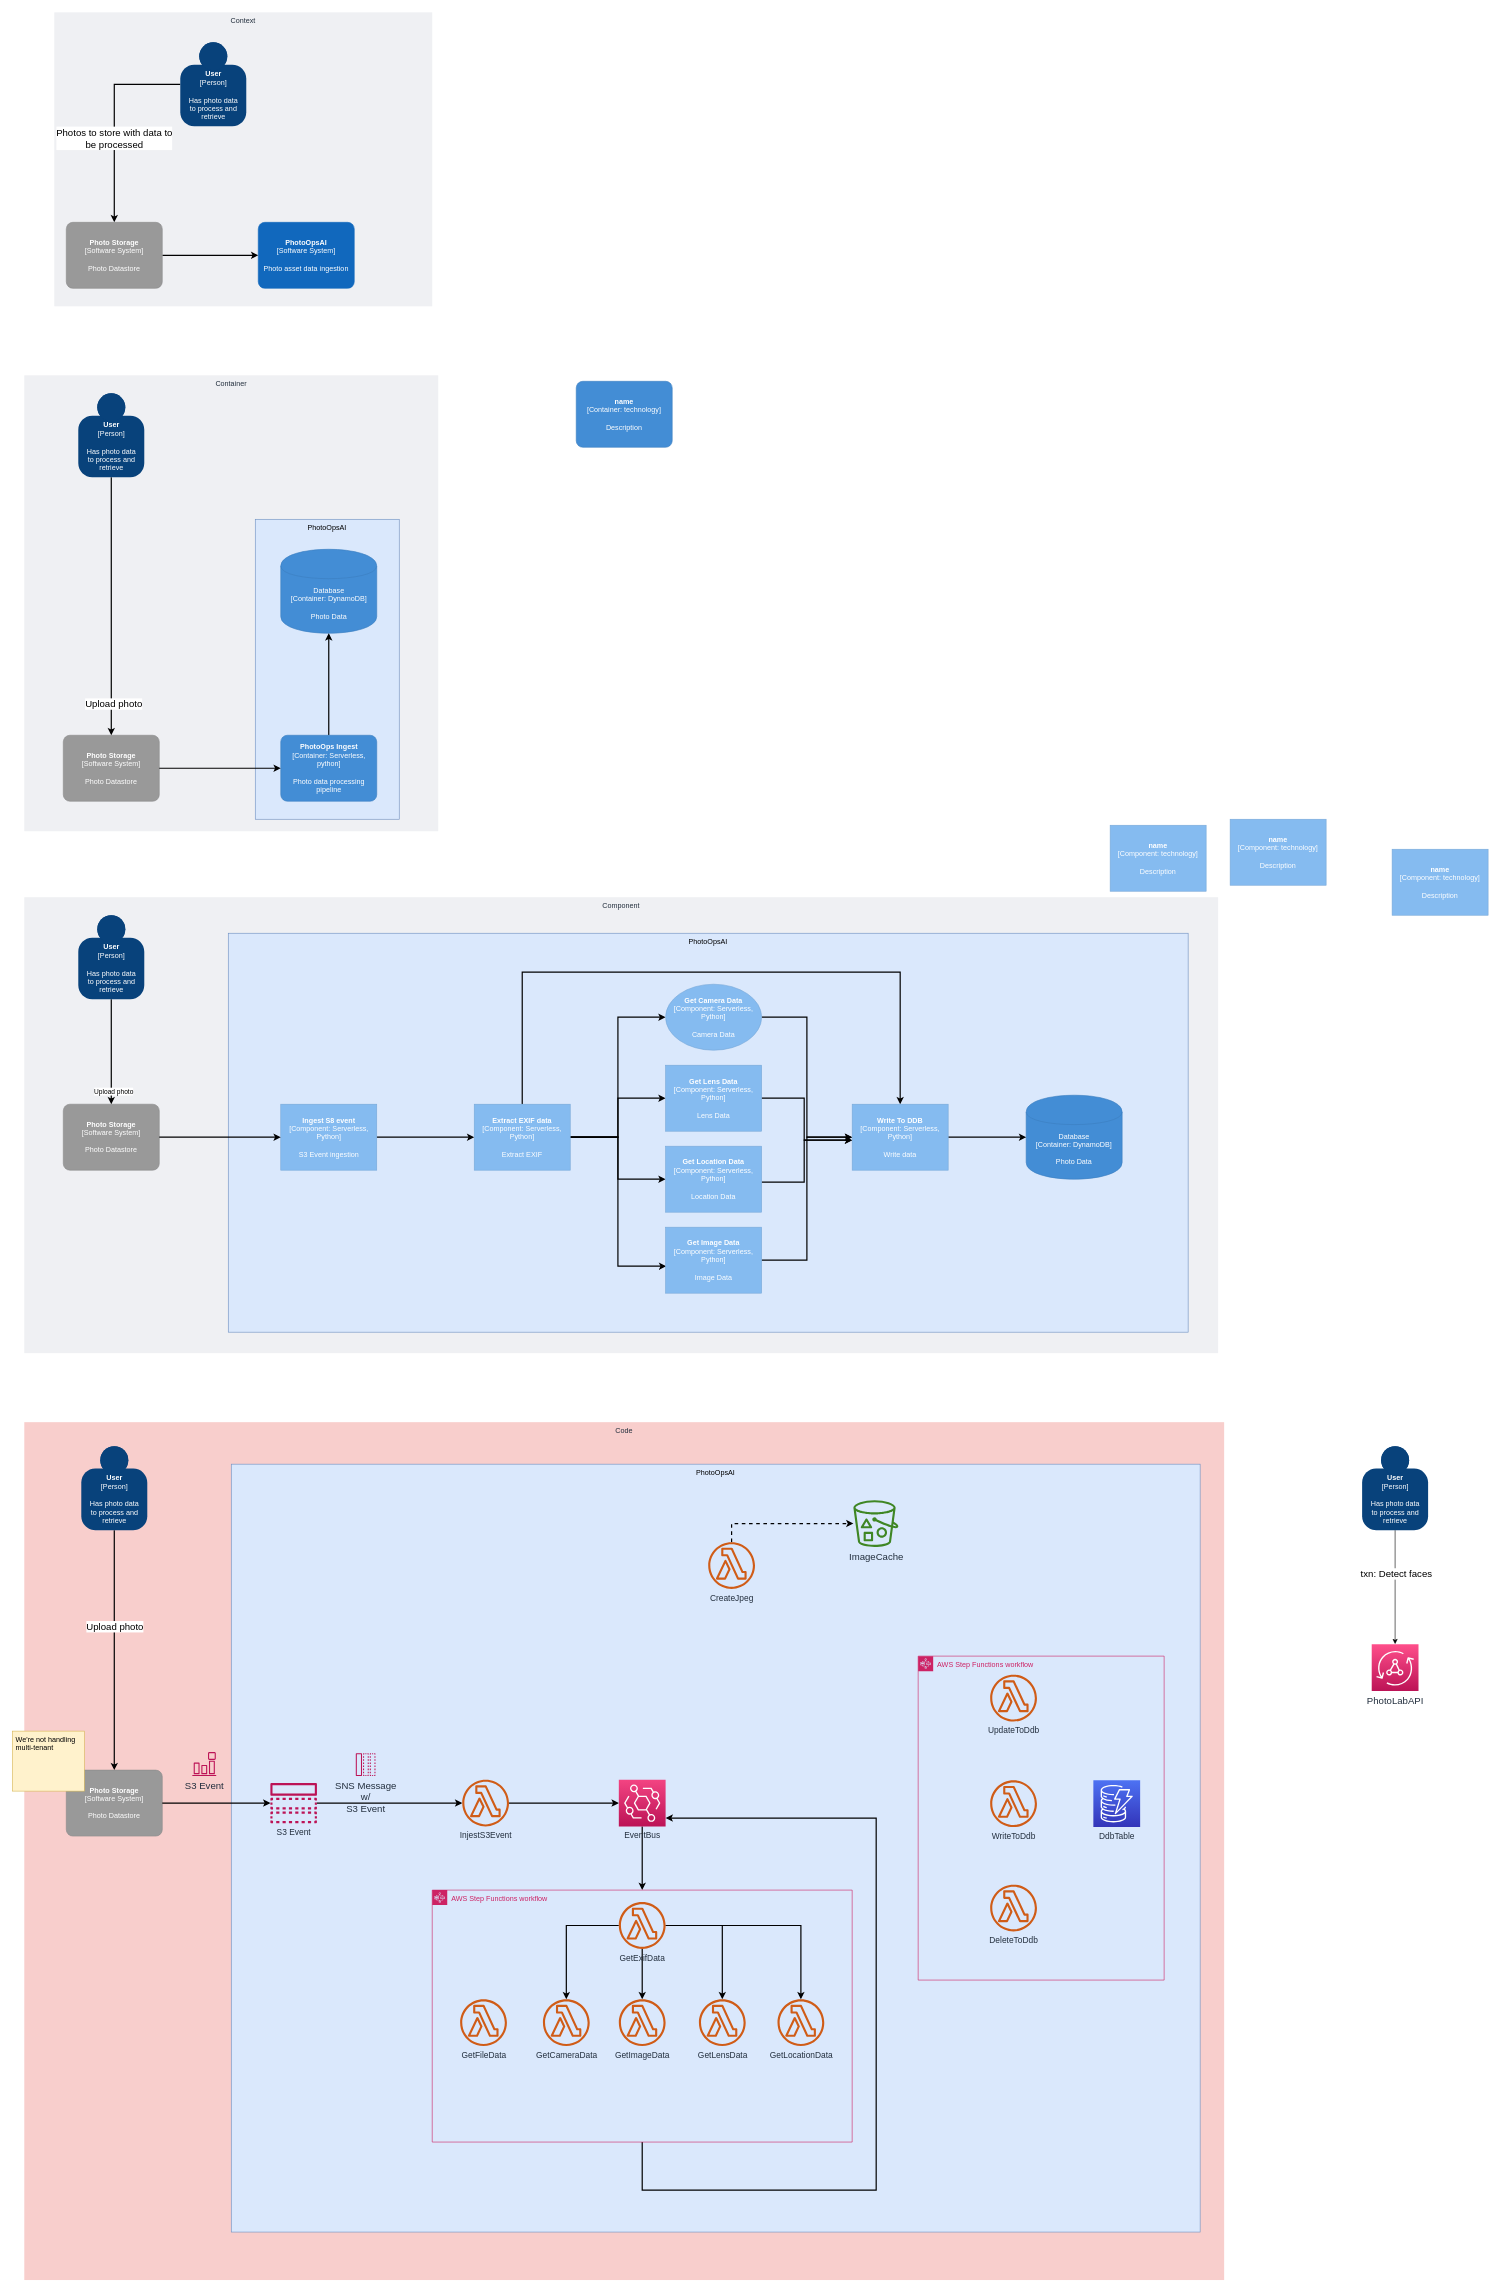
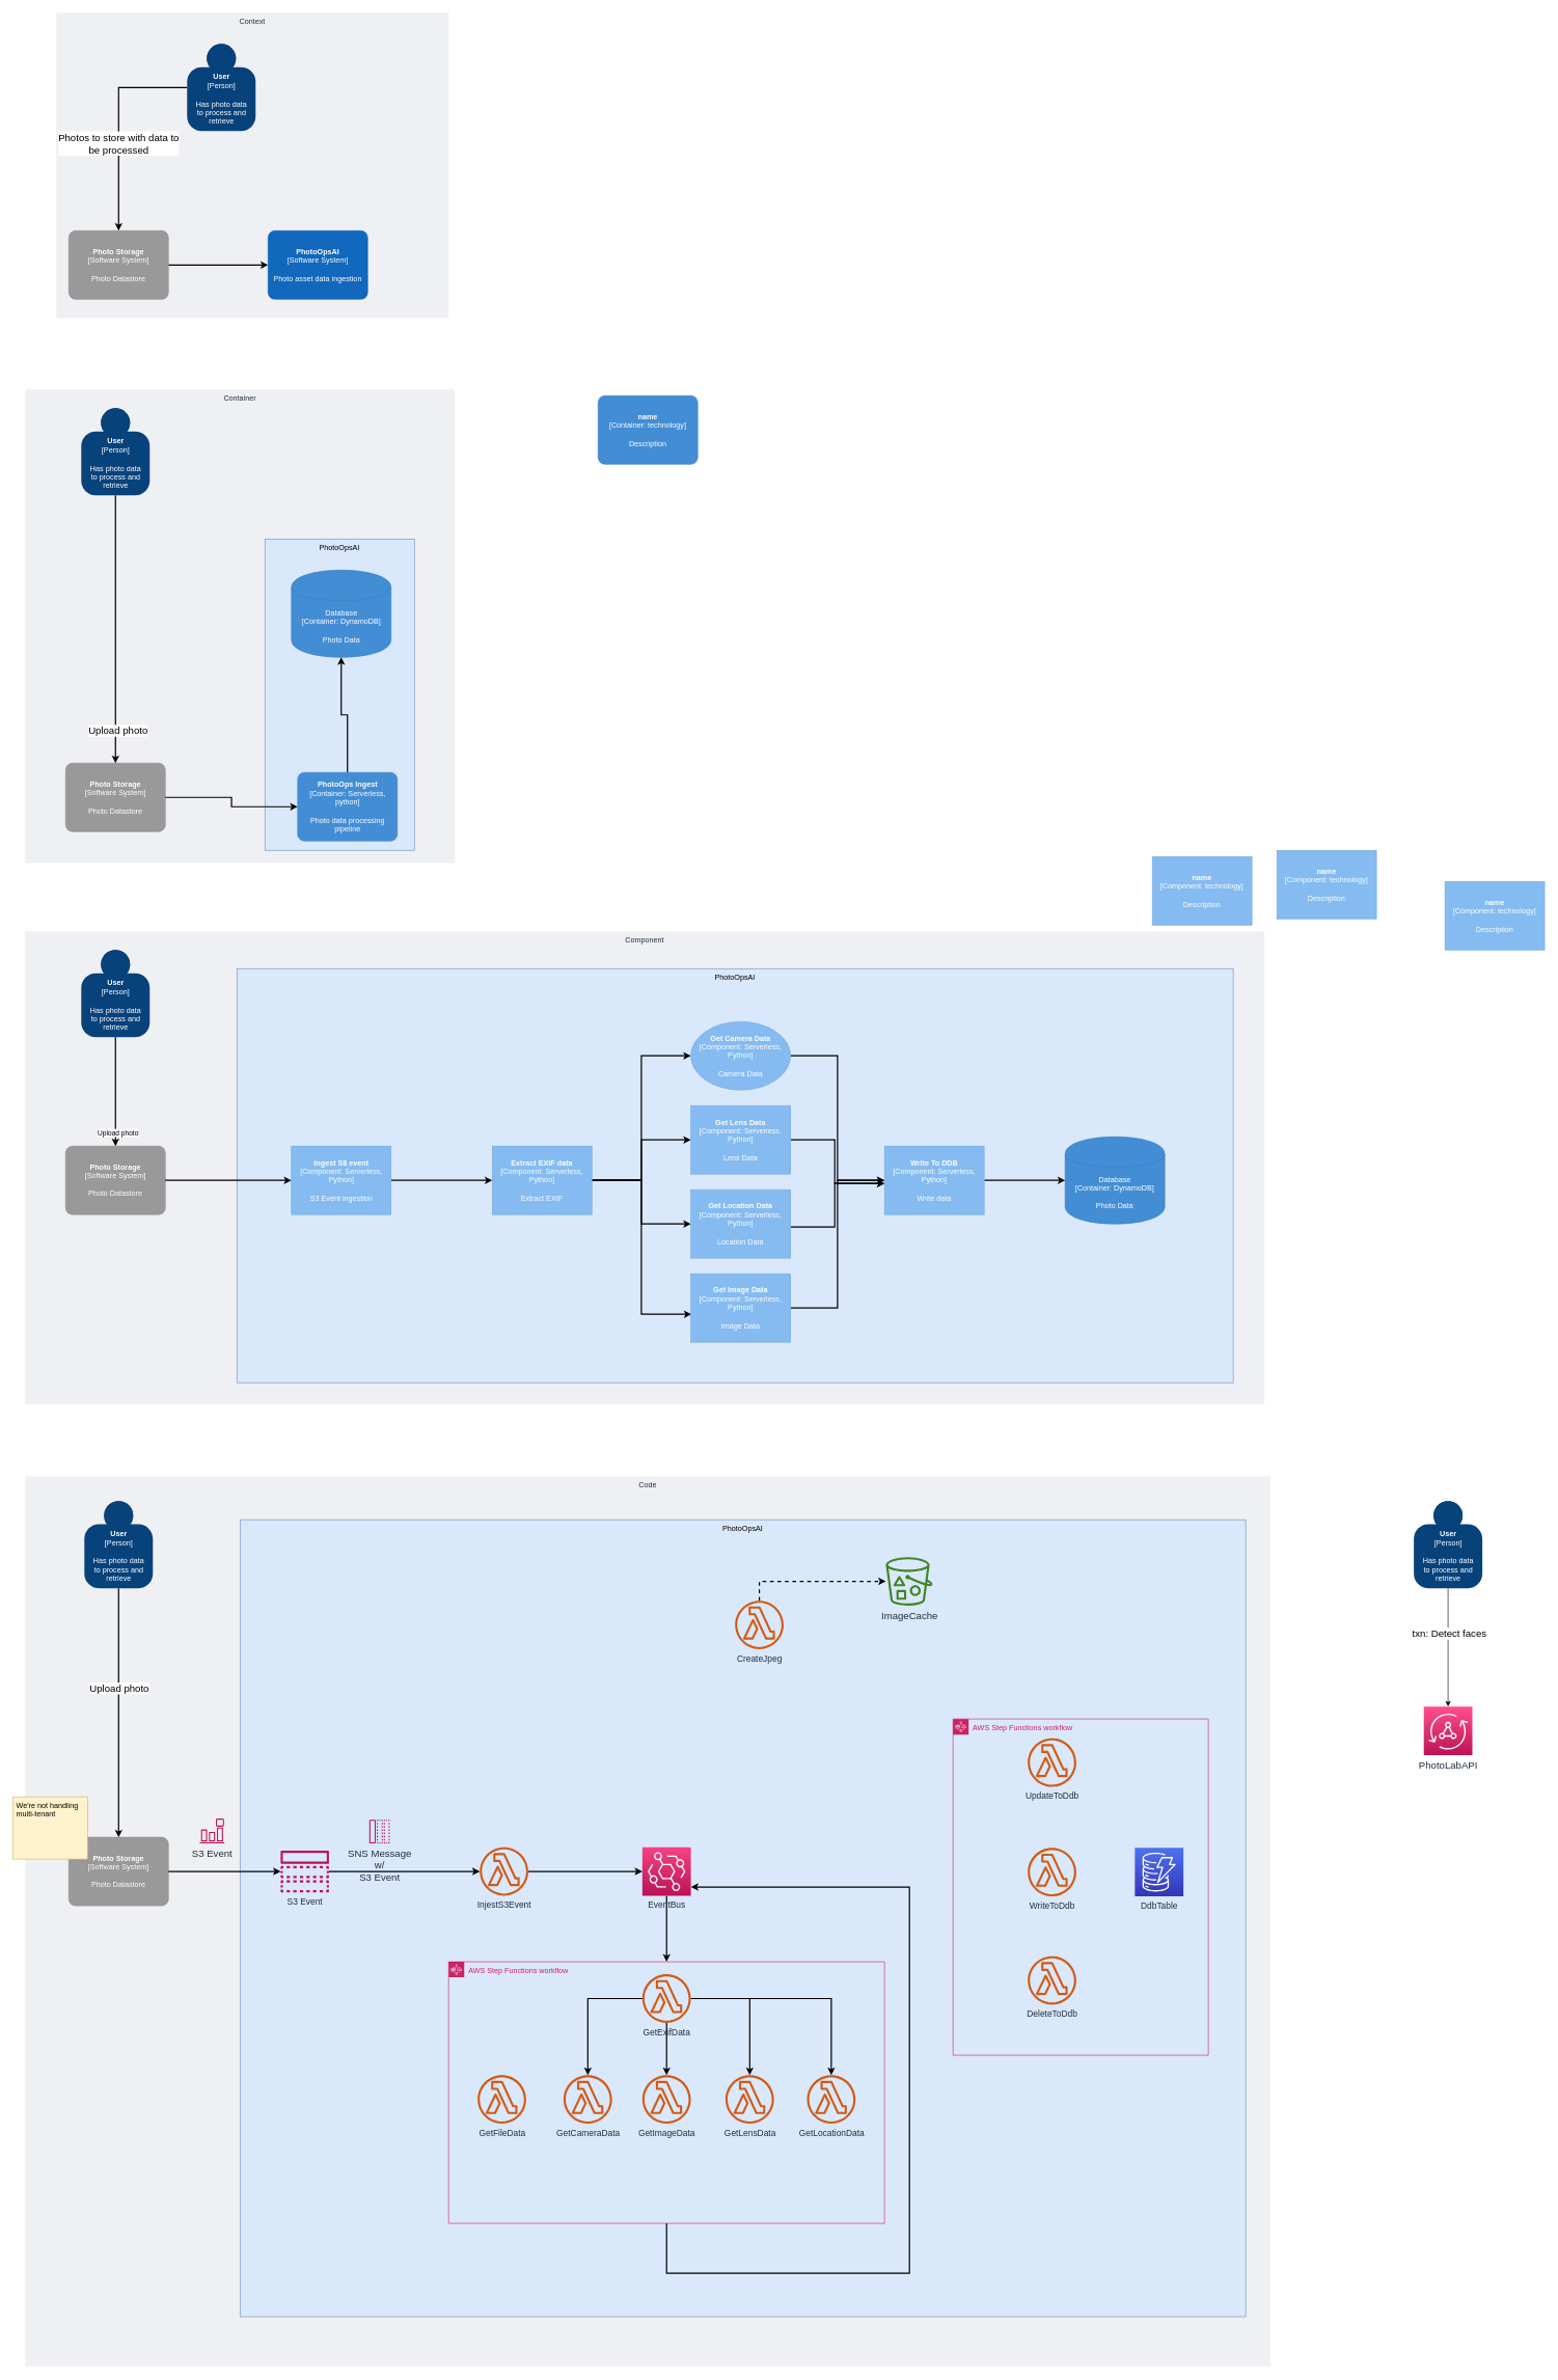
- <mxCell id="21" value="&lt;b&gt;PhotoOps Ingest&lt;/b&gt;&lt;div&gt;[Container: Serverless, python]&lt;/div&gt;&lt;br&gt;&lt;div&gt;Photo data processing&#10;pipeline&lt;/div&gt;" style="rounded=1;whiteSpace=wrap;html=1;labelBackgroundColor=none;fillColor=#438DD5;fontColor=#ffffff;align=center;arcSize=10;strokeColor=#3C7FC0;metaEdit=1;metaData={&quot;c4Type&quot;:{&quot;editable&quot;:false}};points=[[0.25,0,0],[0.5,0,0],[0.75,0,0],[1,0.25,0],[1,0.5,0],[1,0.75,0],[0.75,1,0],[0.5,1,0],[0.25,1,0],[0,0.75,0],[0,0.5,0],[0,0.25,0]];" parent="1" vertex="1"><mxGeometry x="467.5" y="1225" width="160" height="110.0" as="geometry" /></mxCell>
+ <mxCell id="21" value="&lt;b&gt;PhotoOps Ingest&lt;/b&gt;&lt;div&gt;[Container: Serverless, python]&lt;/div&gt;&lt;br&gt;&lt;div&gt;Photo data processing&#10;pipeline&lt;/div&gt;" style="rounded=1;whiteSpace=wrap;html=1;labelBackgroundColor=none;fillColor=#438DD5;fontColor=#ffffff;align=center;arcSize=10;strokeColor=#3C7FC0;metaEdit=1;metaData={&quot;c4Type&quot;:{&quot;editable&quot;:false}};points=[[0.25,0,0],[0.5,0,0],[0.75,0,0],[1,0.25,0],[1,0.5,0],[1,0.75,0],[0.75,1,0],[0.5,1,0],[0.25,1,0],[0,0.75,0],[0,0.5,0],[0,0.25,0]];" parent="1" vertex="1"><mxGeometry x="477.5" y="1240" width="160" height="110.0" as="geometry" /></mxCell>
- <mxCell id="65" style="edgeStyle=orthogonalEdgeStyle;rounded=0;orthogonalLoop=1;jettySize=auto;html=1;entryX=0.5;entryY=0;entryDx=0;entryDy=0;entryPerimeter=0;strokeWidth=2;" parent="1" source="66" target="76" edge="1"><mxGeometry relative="1" as="geometry"><Array as="points"><mxPoint x="870" y="1620" /><mxPoint x="1500" y="1620" /></Array></mxGeometry></mxCell>
- <mxCell id="33" value="Code" style="fillColor=#f8cecc;strokeColor=none;dashed=0;verticalAlign=top;fontStyle=0;fontColor=#232F3D;" parent="1" vertex="1"><mxGeometry x="40" y="2370" width="2000" height="1430" as="geometry" /></mxCell>
+ <mxCell id="33" value="Code" style="fillColor=#EFF0F3;strokeColor=none;dashed=0;verticalAlign=top;fontStyle=0;fontColor=#232F3D;" parent="1" vertex="1"><mxGeometry x="40" y="2370" width="2000" height="1430" as="geometry" /></mxCell>
